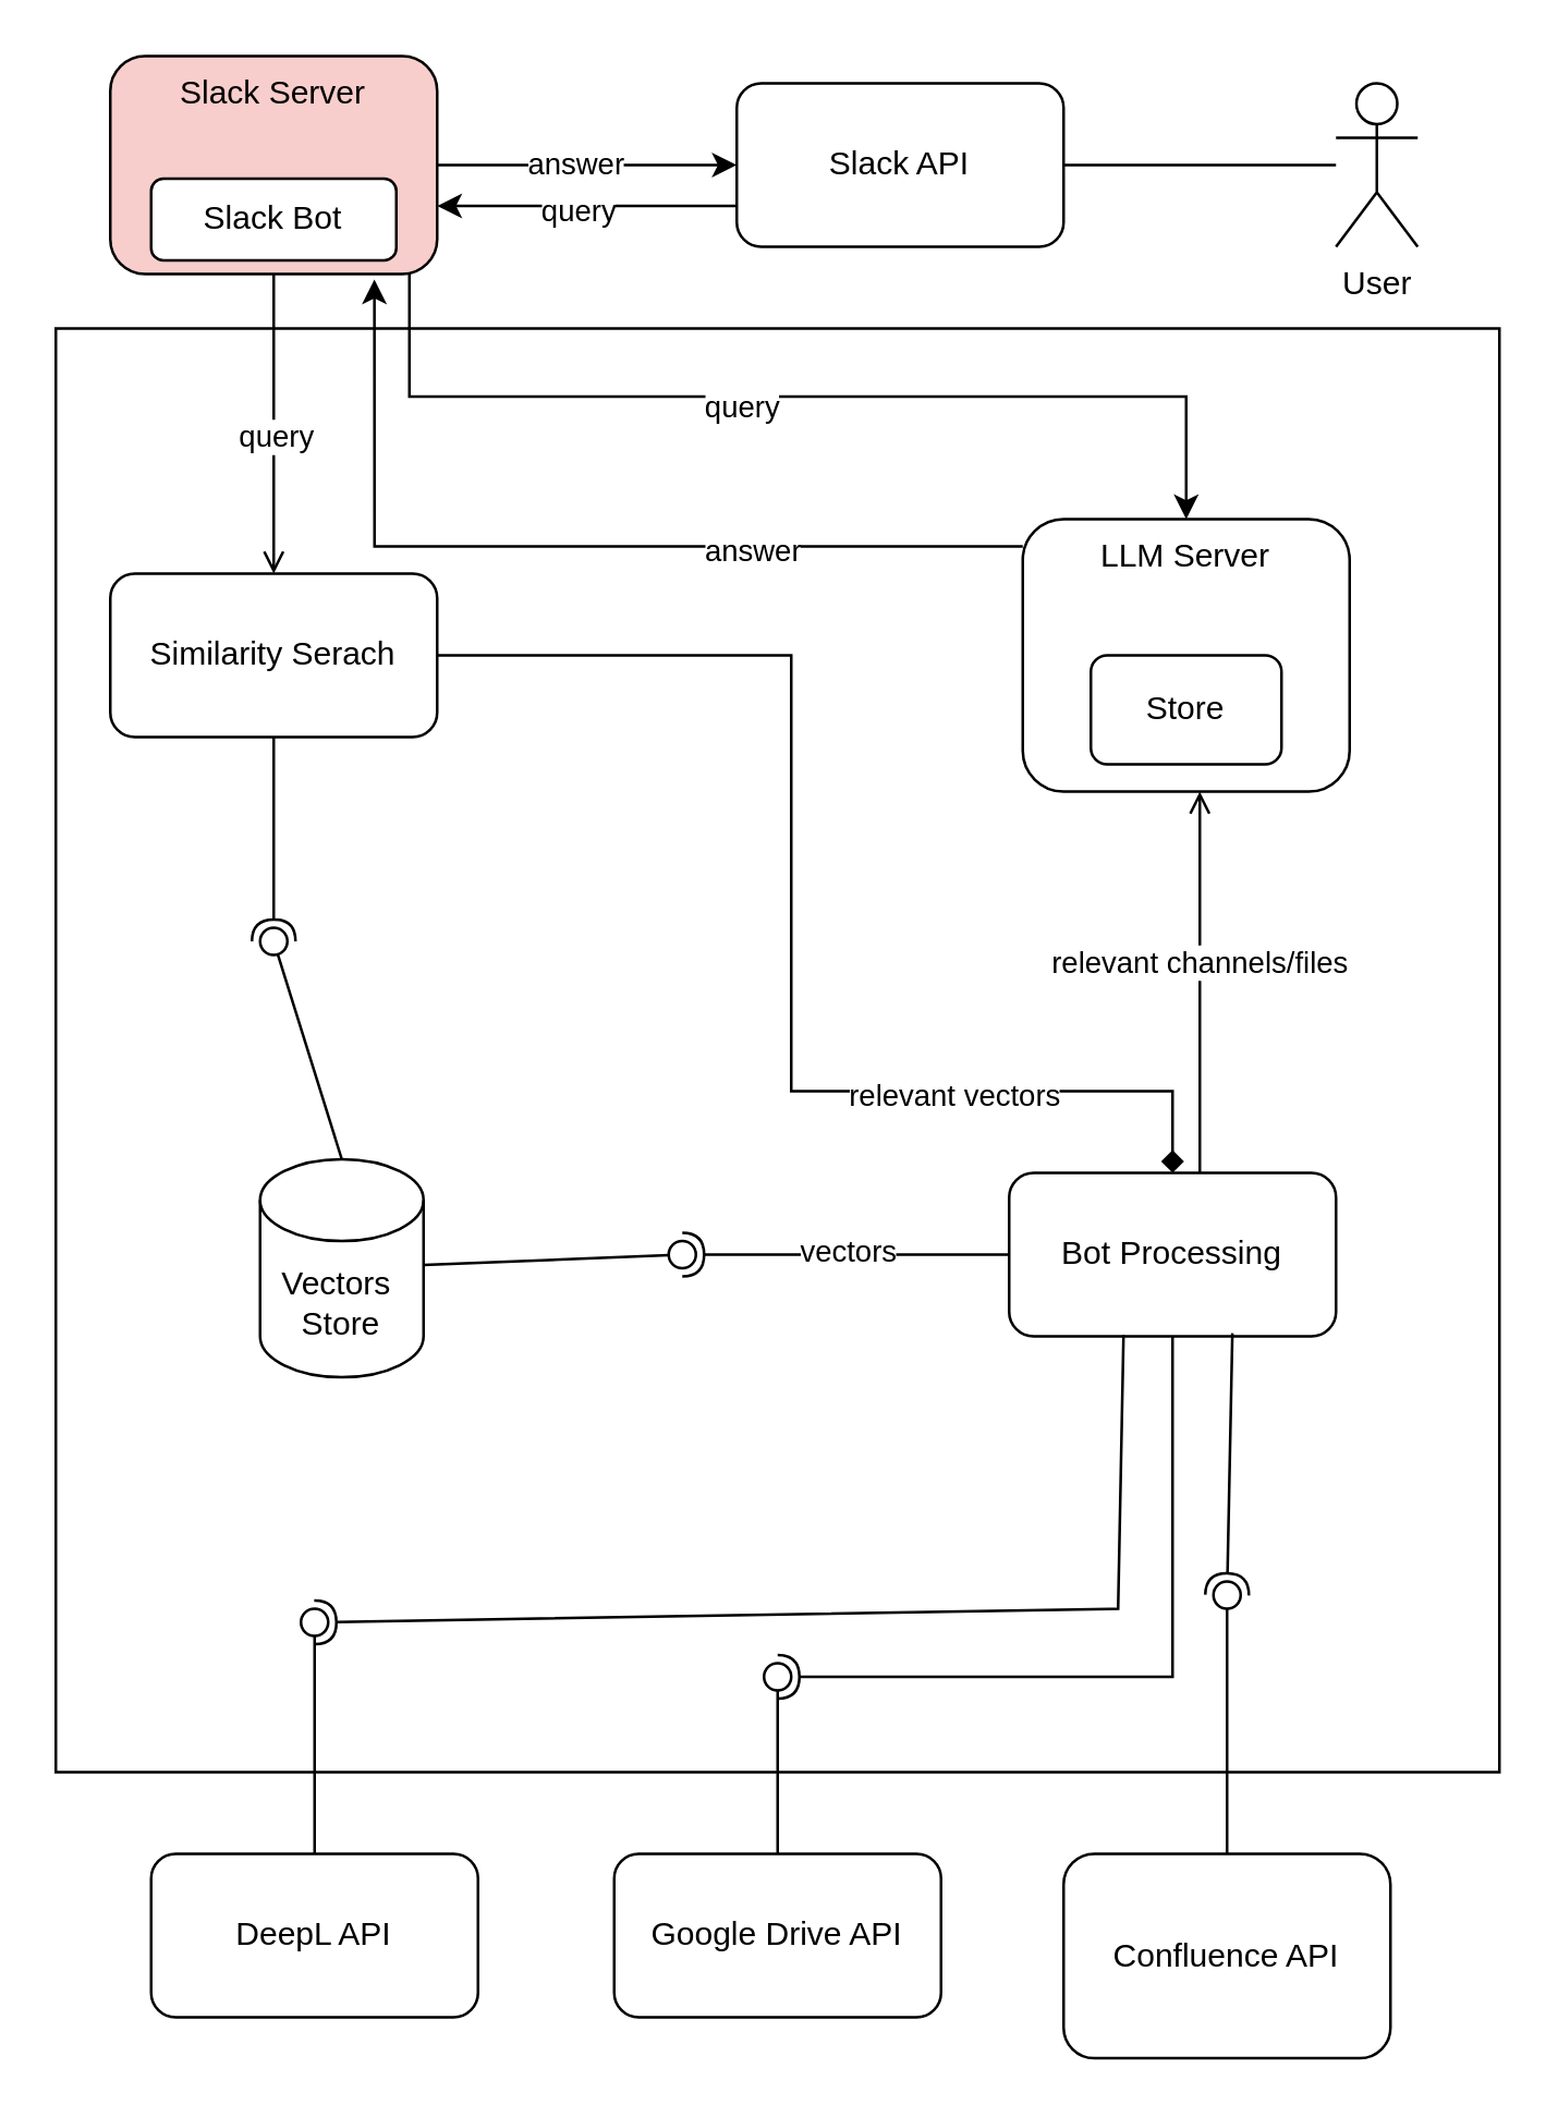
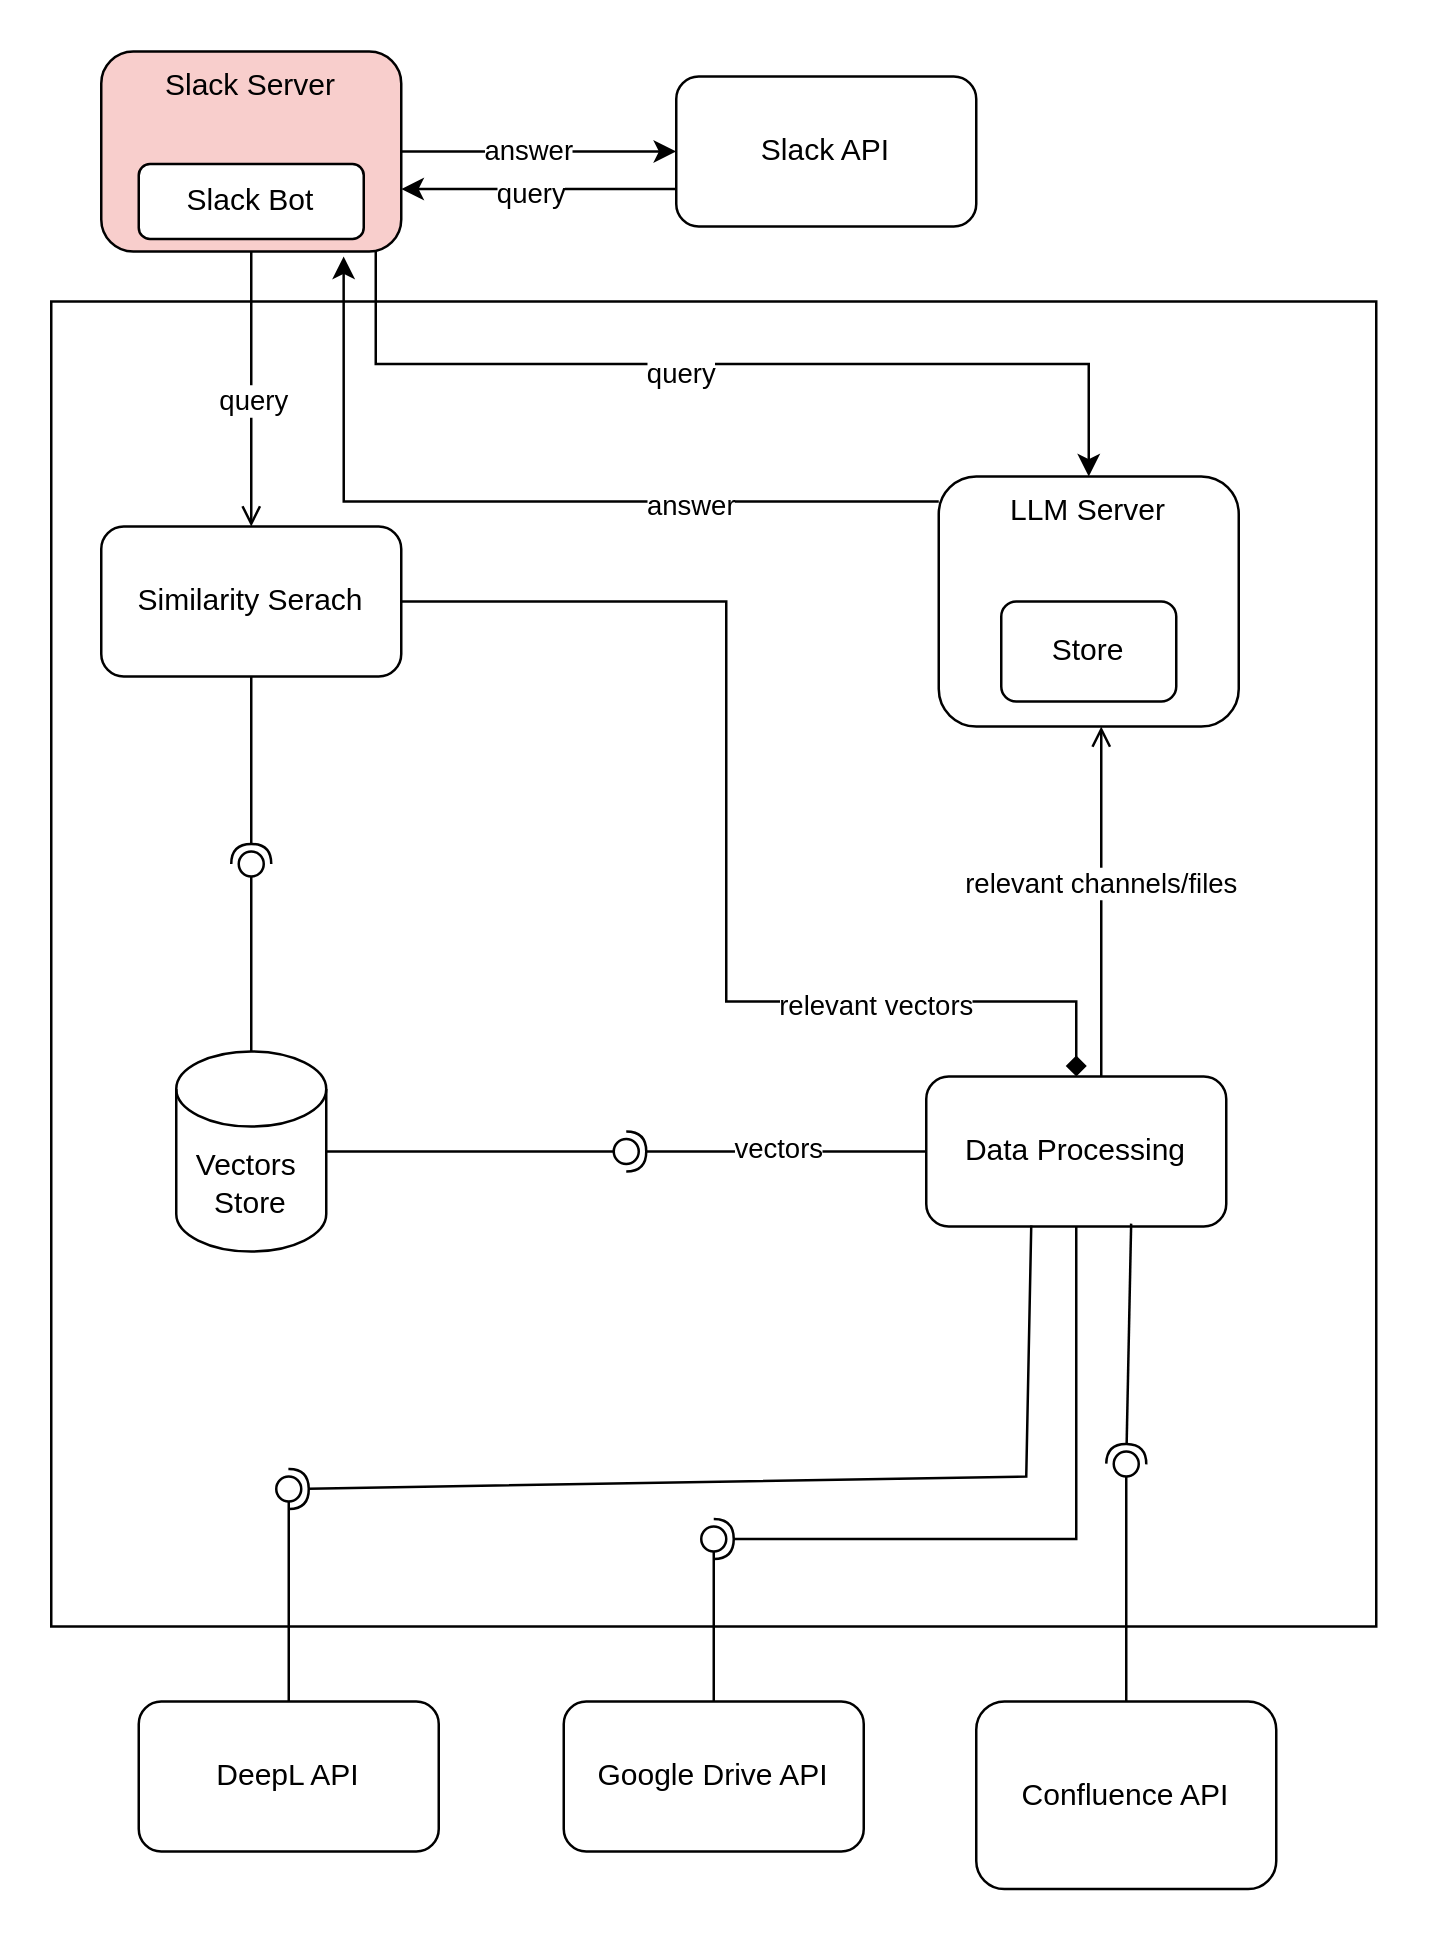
- <mxCell id="45" value="" style="endArrow=none;html=1;rounded=0;exitX=1;exitY=0.5;exitDx=0;exitDy=0;" edge="1" parent="1" source="14" target="11"><mxGeometry width="50" height="50" relative="1" as="geometry"><mxPoint x="120" y="290" as="sourcePoint" /><mxPoint x="170" y="240" as="targetPoint" /></mxGeometry></mxCell>
- <mxCell id="11" value="User" style="shape=umlActor;verticalLabelPosition=bottom;verticalAlign=top;html=1;outlineConnect=0;" vertex="1" parent="1"><mxGeometry x="490" y="30" width="30" height="60" as="geometry" /></mxCell>
- <mxCell id="25" value="Bot Processing" style="rounded=1;whiteSpace=wrap;html=1;" vertex="1" parent="1"><mxGeometry x="370" y="430" width="120" height="60" as="geometry" /></mxCell>
+ <mxCell id="25" value="Data Processing" style="rounded=1;whiteSpace=wrap;html=1;" vertex="1" parent="1"><mxGeometry x="370" y="430" width="120" height="60" as="geometry" /></mxCell>
- <mxCell id="22" value="Vectors&amp;nbsp;&lt;br&gt;Store" style="shape=cylinder3;whiteSpace=wrap;html=1;boundedLbl=1;backgroundOutline=1;size=15;" vertex="1" parent="1"><mxGeometry x="95" y="425" width="60" height="80" as="geometry" /></mxCell>
+ <mxCell id="22" value="Vectors&amp;nbsp;&lt;br&gt;Store" style="shape=cylinder3;whiteSpace=wrap;html=1;boundedLbl=1;backgroundOutline=1;size=15;" vertex="1" parent="1"><mxGeometry x="70" y="420" width="60" height="80" as="geometry" /></mxCell>
